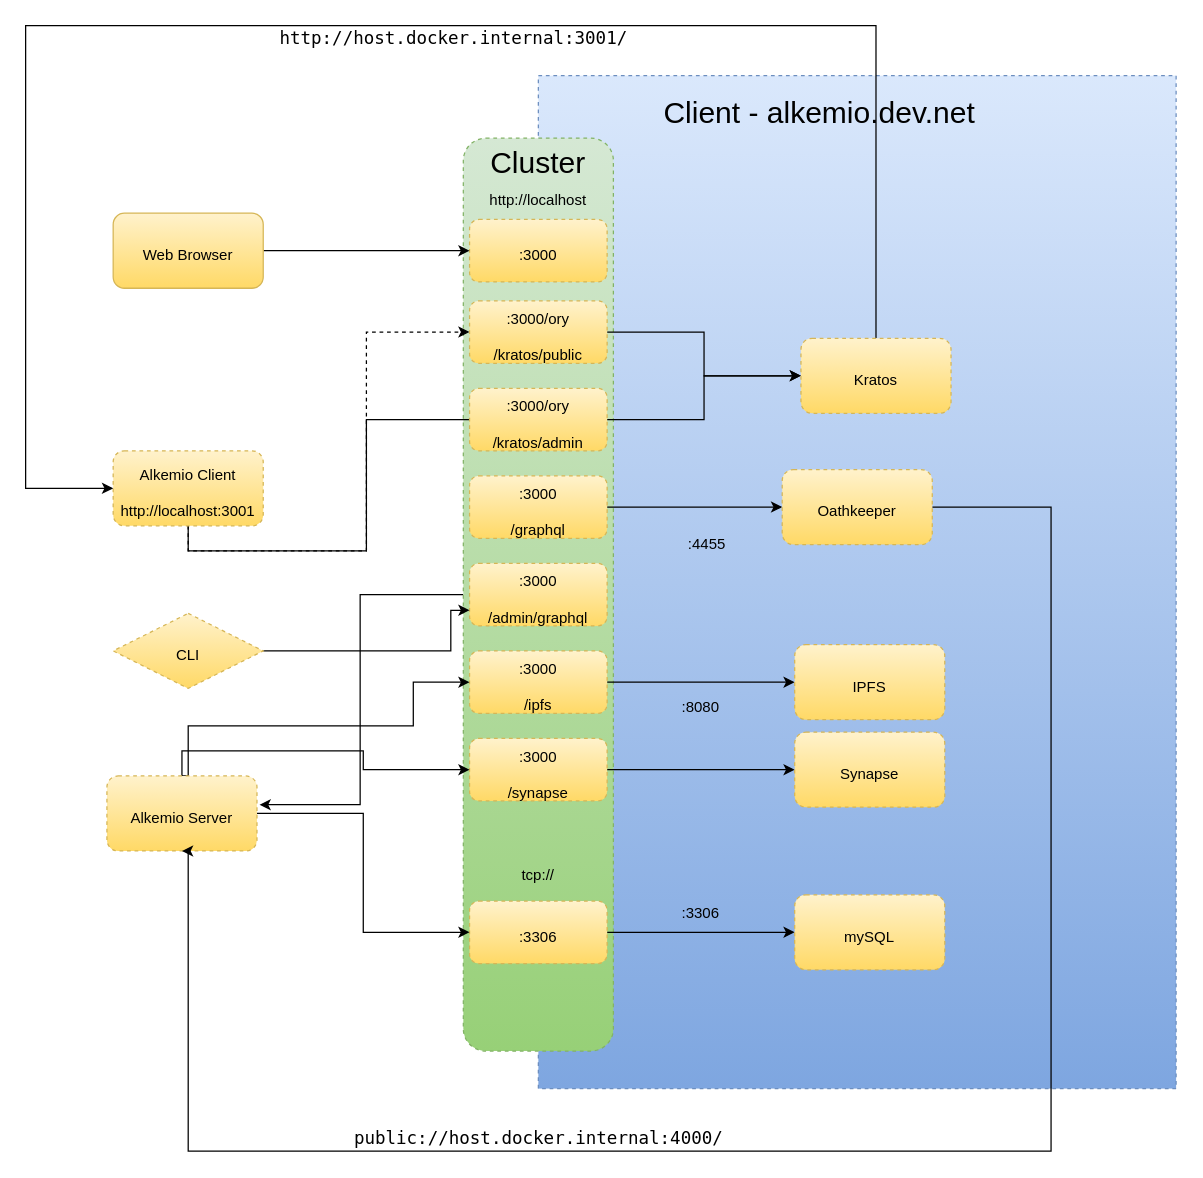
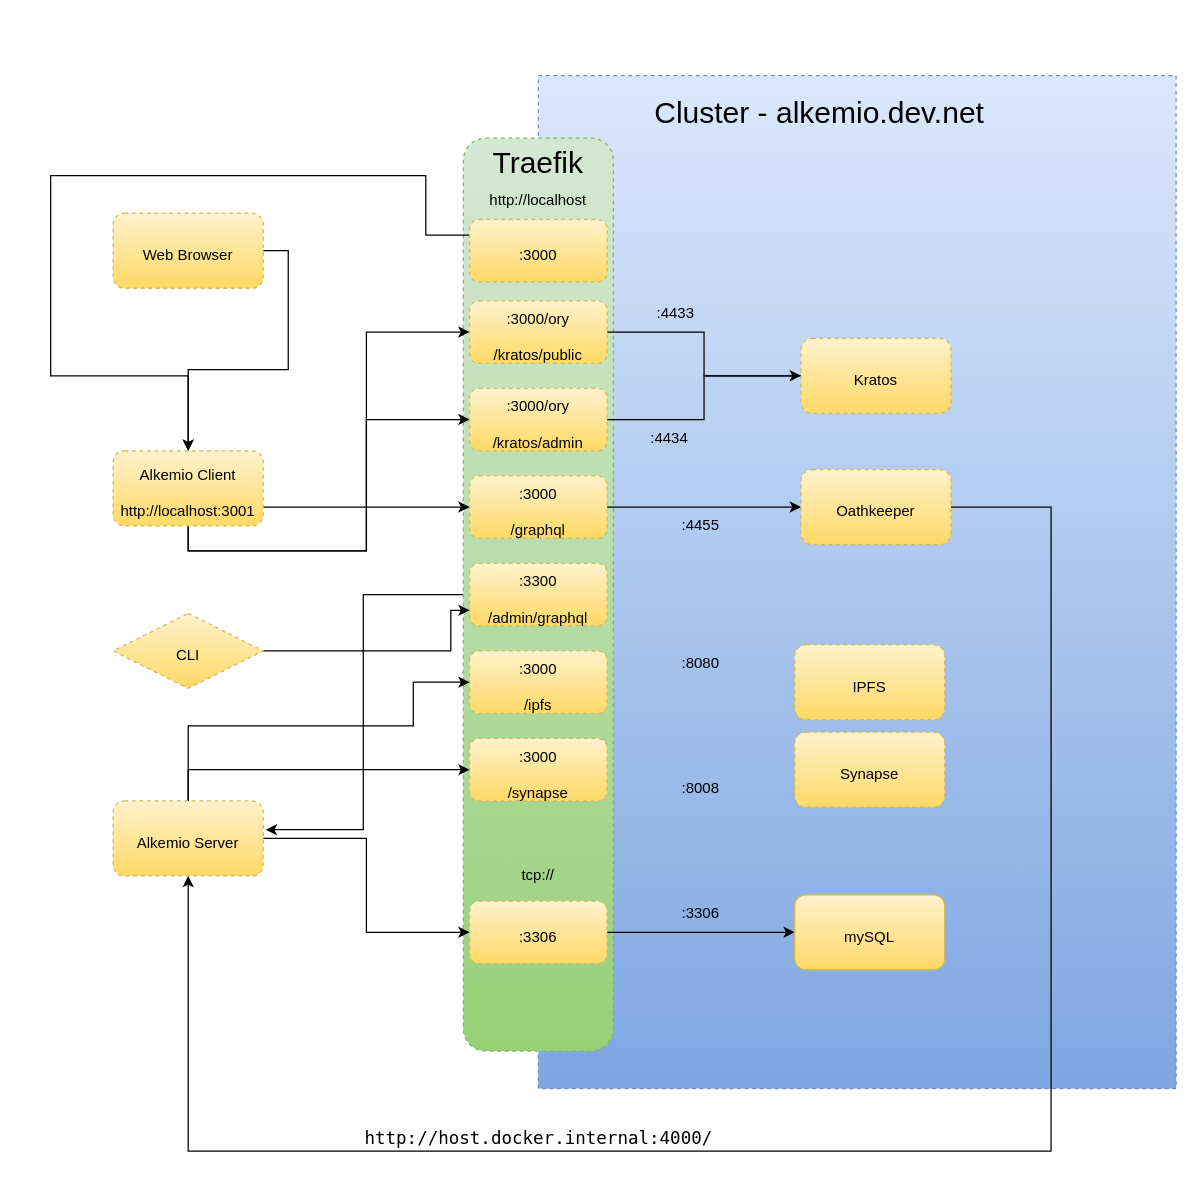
- <mxCell id="39" style="edgeStyle=orthogonalEdgeStyle;rounded=0;orthogonalLoop=1;jettySize=auto;html=1;exitX=0.5;exitY=0;exitDx=0;exitDy=0;entryX=0;entryY=0.5;entryDx=0;entryDy=0;" edge="1" parent="1" source="40" target="12"><mxGeometry relative="1" as="geometry"><Array as="points"><mxPoint x="700" y="20" /><mxPoint x="20" y="20" /><mxPoint x="20" y="390" /></Array></mxGeometry></mxCell>
- <mxCell id="50" value="&lt;div style=&quot;font-family: &amp;#34;droid sans mono&amp;#34; , monospace , monospace , &amp;#34;droid sans fallback&amp;#34; ; font-size: 14px ; line-height: 19px&quot;&gt;&lt;font color=&quot;#000000&quot;&gt;http://host.docker.internal:3001/&lt;/font&gt;&lt;/div&gt;" style="text;html=1;strokeColor=none;fillColor=none;align=center;verticalAlign=middle;whiteSpace=wrap;rounded=0;dashed=1;fontSize=12;fontColor=#FFFFFF;" vertex="1" parent="1"><mxGeometry x="190" y="20" width="345" height="20" as="geometry" /></mxCell>
- <mxCell id="3" value="Client - alkemio.dev.net" style="text;html=1;strokeColor=none;fillColor=none;align=center;verticalAlign=middle;whiteSpace=wrap;rounded=0;dashed=1;fontSize=24;fontColor=#000000;" parent="1" vertex="1"><mxGeometry x="450" y="70" width="410" height="40" as="geometry" /></mxCell>
+ <mxCell id="3" value="Cluster - alkemio.dev.net" style="text;html=1;strokeColor=none;fillColor=none;align=center;verticalAlign=middle;whiteSpace=wrap;rounded=0;dashed=1;fontSize=24;fontColor=#000000;" parent="1" vertex="1"><mxGeometry x="450" y="70" width="410" height="40" as="geometry" /></mxCell>
- <mxCell id="6" value="Cluster" style="text;html=1;strokeColor=none;fillColor=none;align=center;verticalAlign=middle;whiteSpace=wrap;rounded=0;dashed=1;fontSize=24;fontColor=#000000;" parent="1" vertex="1"><mxGeometry x="385" y="110" width="90" height="40" as="geometry" /></mxCell>
+ <mxCell id="6" value="Traefik" style="text;html=1;strokeColor=none;fillColor=none;align=center;verticalAlign=middle;whiteSpace=wrap;rounded=0;dashed=1;fontSize=24;fontColor=#000000;" parent="1" vertex="1"><mxGeometry x="385" y="110" width="90" height="40" as="geometry" /></mxCell>
+ <mxCell id="7" style="edgeStyle=orthogonalEdgeStyle;rounded=0;orthogonalLoop=1;jettySize=auto;html=1;exitX=0;exitY=0.25;exitDx=0;exitDy=0;entryX=0.5;entryY=0;entryDx=0;entryDy=0;" edge="1" parent="1" source="8" target="12"><mxGeometry relative="1" as="geometry"><mxPoint x="50" y="140" as="targetPoint" /><Array as="points"><mxPoint x="340" y="188" /><mxPoint x="340" y="140" /><mxPoint x="40" y="140" /><mxPoint x="40" y="300" /><mxPoint x="150" y="300" /></Array></mxGeometry></mxCell>
- <mxCell id="14" value="&lt;font style=&quot;font-size: 12px&quot; color=&quot;#000000&quot;&gt;Web Browser&lt;br&gt;&lt;/font&gt;" style="rounded=1;whiteSpace=wrap;html=1;dashed=0;fontSize=24;gradientColor=#ffd966;fillColor=#fff2cc;strokeColor=#d6b656;" parent="1" vertex="1"><mxGeometry x="90" y="170" width="120" height="60" as="geometry" /></mxCell>
+ <mxCell id="14" value="&lt;font style=&quot;font-size: 12px&quot; color=&quot;#000000&quot;&gt;Web Browser&lt;br&gt;&lt;/font&gt;" style="rounded=1;whiteSpace=wrap;html=1;dashed=1;fontSize=24;gradientColor=#ffd966;fillColor=#fff2cc;strokeColor=#d6b656;" parent="1" vertex="1"><mxGeometry x="90" y="170" width="120" height="60" as="geometry" /></mxCell>
- <mxCell id="13" style="edgeStyle=orthogonalEdgeStyle;rounded=0;orthogonalLoop=1;jettySize=auto;html=1;exitX=1;exitY=0.5;exitDx=0;exitDy=0;entryX=0;entryY=0.5;entryDx=0;entryDy=0;fontSize=24;fontColor=#000000;" parent="1" source="14" target="8" edge="1"><mxGeometry relative="1" as="geometry" /></mxCell>
+ <mxCell id="13" style="edgeStyle=orthogonalEdgeStyle;rounded=0;orthogonalLoop=1;jettySize=auto;html=1;exitX=1;exitY=0.5;exitDx=0;exitDy=0;fontSize=24;fontColor=#000000;" parent="1" source="14" target="12" edge="1"><mxGeometry relative="1" as="geometry" /></mxCell>
+ <mxCell id="41" value=":4433" style="text;html=1;strokeColor=none;fillColor=none;align=center;verticalAlign=middle;whiteSpace=wrap;rounded=0;dashed=1;fontSize=12;fontColor=#000000;" vertex="1" parent="1"><mxGeometry x="520" y="240" width="40" height="20" as="geometry" /></mxCell>
- <mxCell id="9" style="edgeStyle=orthogonalEdgeStyle;rounded=0;orthogonalLoop=1;jettySize=auto;html=1;exitX=0.5;exitY=1;exitDx=0;exitDy=0;entryX=0;entryY=0.5;entryDx=0;entryDy=0;dashed=1;" edge="1" parent="1" source="12" target="16"><mxGeometry relative="1" as="geometry" /></mxCell>
+ <mxCell id="9" style="edgeStyle=orthogonalEdgeStyle;rounded=0;orthogonalLoop=1;jettySize=auto;html=1;exitX=0.5;exitY=1;exitDx=0;exitDy=0;entryX=0;entryY=0.5;entryDx=0;entryDy=0;" edge="1" parent="1" source="12" target="16"><mxGeometry relative="1" as="geometry" /></mxCell>
- <mxCell id="18" style="edgeStyle=orthogonalEdgeStyle;rounded=0;orthogonalLoop=1;jettySize=auto;html=1;exitX=1;exitY=0.5;exitDx=0;exitDy=0;entryX=0;entryY=0.5;entryDx=0;entryDy=0;" edge="1" parent="1" source="19" target="40"><mxGeometry relative="1" as="geometry" /></mxCell>
+ <mxCell id="18" style="edgeStyle=orthogonalEdgeStyle;rounded=0;orthogonalLoop=1;jettySize=auto;html=1;exitX=1;exitY=0.5;exitDx=0;exitDy=0;entryX=0;entryY=0.5;entryDx=0;entryDy=0;endArrow=none;" edge="1" parent="1" source="19" target="40"><mxGeometry relative="1" as="geometry" /></mxCell>
- <mxCell id="10" style="edgeStyle=orthogonalEdgeStyle;rounded=0;orthogonalLoop=1;jettySize=auto;html=1;exitX=0.5;exitY=1;exitDx=0;exitDy=0;entryX=0;entryY=0.5;entryDx=0;entryDy=0;endArrow=none;" edge="1" parent="1" source="12" target="19"><mxGeometry relative="1" as="geometry" /></mxCell>
+ <mxCell id="10" style="edgeStyle=orthogonalEdgeStyle;rounded=0;orthogonalLoop=1;jettySize=auto;html=1;exitX=0.5;exitY=1;exitDx=0;exitDy=0;entryX=0;entryY=0.5;entryDx=0;entryDy=0;" edge="1" parent="1" source="12" target="19"><mxGeometry relative="1" as="geometry" /></mxCell>
+ <mxCell id="42" value=":4434" style="text;html=1;strokeColor=none;fillColor=none;align=center;verticalAlign=middle;whiteSpace=wrap;rounded=0;dashed=1;fontSize=12;fontColor=#000000;" vertex="1" parent="1"><mxGeometry x="515" y="340" width="40" height="20" as="geometry" /></mxCell>
+ <mxCell id="11" style="edgeStyle=orthogonalEdgeStyle;rounded=0;orthogonalLoop=1;jettySize=auto;html=1;exitX=1;exitY=0.75;exitDx=0;exitDy=0;entryX=0;entryY=0.5;entryDx=0;entryDy=0;" edge="1" parent="1" source="12" target="21"><mxGeometry relative="1" as="geometry" /></mxCell>
- <mxCell id="38" value="&lt;font style=&quot;font-size: 12px&quot; color=&quot;#000000&quot;&gt;Oathkeeper&lt;br&gt;&lt;/font&gt;" style="rounded=1;whiteSpace=wrap;html=1;dashed=1;fontSize=24;gradientColor=#ffd966;fillColor=#fff2cc;strokeColor=#d6b656;" vertex="1" parent="1"><mxGeometry x="625" y="375" width="120" height="60" as="geometry" /></mxCell>
+ <mxCell id="38" value="&lt;font style=&quot;font-size: 12px&quot; color=&quot;#000000&quot;&gt;Oathkeeper&lt;br&gt;&lt;/font&gt;" style="rounded=1;whiteSpace=wrap;html=1;dashed=1;fontSize=24;gradientColor=#ffd966;fillColor=#fff2cc;strokeColor=#d6b656;" vertex="1" parent="1"><mxGeometry x="640" y="375" width="120" height="60" as="geometry" /></mxCell>
- <mxCell id="43" value=":4455" style="text;html=1;strokeColor=none;fillColor=none;align=center;verticalAlign=middle;whiteSpace=wrap;rounded=0;dashed=1;fontSize=12;fontColor=#000000;" vertex="1" parent="1"><mxGeometry x="545" y="425" width="40" height="20" as="geometry" /></mxCell>
+ <mxCell id="43" value=":4455" style="text;html=1;strokeColor=none;fillColor=none;align=center;verticalAlign=middle;whiteSpace=wrap;rounded=0;dashed=1;fontSize=12;fontColor=#000000;" vertex="1" parent="1"><mxGeometry x="540" y="410" width="40" height="20" as="geometry" /></mxCell>
- <mxCell id="22" value="&lt;font color=&quot;#000000&quot; style=&quot;font-size: 12px&quot;&gt;:3000&lt;br&gt;/admin/graphql&lt;br&gt;&lt;/font&gt;" style="rounded=1;whiteSpace=wrap;html=1;dashed=1;fontSize=24;gradientColor=#ffd966;fillColor=#fff2cc;strokeColor=#d6b656;" parent="1" vertex="1"><mxGeometry x="375" y="450" width="110" height="50" as="geometry" /></mxCell>
+ <mxCell id="22" value="&lt;font color=&quot;#000000&quot; style=&quot;font-size: 12px&quot;&gt;:3300&lt;br&gt;/admin/graphql&lt;br&gt;&lt;/font&gt;" style="rounded=1;whiteSpace=wrap;html=1;dashed=1;fontSize=24;gradientColor=#ffd966;fillColor=#fff2cc;strokeColor=#d6b656;" parent="1" vertex="1"><mxGeometry x="375" y="450" width="110" height="50" as="geometry" /></mxCell>
- <mxCell id="23" style="edgeStyle=orthogonalEdgeStyle;rounded=0;orthogonalLoop=1;jettySize=auto;html=1;exitX=1;exitY=0.5;exitDx=0;exitDy=0;entryX=0;entryY=0.5;entryDx=0;entryDy=0;" edge="1" parent="1" source="24" target="31"><mxGeometry relative="1" as="geometry" /></mxCell>
- <mxCell id="46" value=":8080" style="text;html=1;strokeColor=none;fillColor=none;align=center;verticalAlign=middle;whiteSpace=wrap;rounded=0;dashed=1;fontSize=12;fontColor=#000000;" vertex="1" parent="1"><mxGeometry x="540" y="555" width="40" height="20" as="geometry" /></mxCell>
+ <mxCell id="46" value=":8080" style="text;html=1;strokeColor=none;fillColor=none;align=center;verticalAlign=middle;whiteSpace=wrap;rounded=0;dashed=1;fontSize=12;fontColor=#000000;" vertex="1" parent="1"><mxGeometry x="540" y="520" width="40" height="20" as="geometry" /></mxCell>
- <mxCell id="25" style="edgeStyle=orthogonalEdgeStyle;rounded=0;orthogonalLoop=1;jettySize=auto;html=1;exitX=1;exitY=0.5;exitDx=0;exitDy=0;entryX=0;entryY=0.5;entryDx=0;entryDy=0;" edge="1" parent="1" source="26" target="30"><mxGeometry relative="1" as="geometry" /></mxCell>
+ <mxCell id="47" value=":8008" style="text;html=1;strokeColor=none;fillColor=none;align=center;verticalAlign=middle;whiteSpace=wrap;rounded=0;dashed=1;fontSize=12;fontColor=#000000;" vertex="1" parent="1"><mxGeometry x="540" y="620" width="40" height="20" as="geometry" /></mxCell>
- <mxCell id="35" value="&lt;font style=&quot;font-size: 12px&quot; color=&quot;#000000&quot;&gt;Alkemio Server&lt;br&gt;&lt;/font&gt;" style="rounded=1;whiteSpace=wrap;html=1;dashed=1;fontSize=24;gradientColor=#ffd966;fillColor=#fff2cc;strokeColor=#d6b656;" vertex="1" parent="1"><mxGeometry x="85" y="620" width="120" height="60" as="geometry" /></mxCell>
+ <mxCell id="35" value="&lt;font style=&quot;font-size: 12px&quot; color=&quot;#000000&quot;&gt;Alkemio Server&lt;br&gt;&lt;/font&gt;" style="rounded=1;whiteSpace=wrap;html=1;dashed=1;fontSize=24;gradientColor=#ffd966;fillColor=#fff2cc;strokeColor=#d6b656;" vertex="1" parent="1"><mxGeometry x="90" y="640" width="120" height="60" as="geometry" /></mxCell>
- <mxCell id="36" value="&lt;font style=&quot;font-size: 12px&quot; color=&quot;#000000&quot;&gt;mySQL&lt;br&gt;&lt;/font&gt;" style="rounded=1;whiteSpace=wrap;html=1;dashed=1;fontSize=24;gradientColor=#ffd966;fillColor=#fff2cc;strokeColor=#d6b656;" vertex="1" parent="1"><mxGeometry x="635" y="715" width="120" height="60" as="geometry" /></mxCell>
+ <mxCell id="36" value="&lt;font style=&quot;font-size: 12px&quot; color=&quot;#000000&quot;&gt;mySQL&lt;br&gt;&lt;/font&gt;" style="rounded=1;whiteSpace=wrap;html=1;dashed=0;fontSize=24;gradientColor=#ffd966;fillColor=#fff2cc;strokeColor=#d6b656;" vertex="1" parent="1"><mxGeometry x="635" y="715" width="120" height="60" as="geometry" /></mxCell>
- <mxCell id="49" value="&lt;div style=&quot;font-family: &amp;#34;droid sans mono&amp;#34; , monospace , monospace , &amp;#34;droid sans fallback&amp;#34; ; font-size: 14px ; line-height: 19px&quot;&gt;&lt;font color=&quot;#000000&quot;&gt;public://host.docker.internal:4000/&lt;/font&gt;&lt;/div&gt;" style="text;html=1;strokeColor=none;fillColor=none;align=center;verticalAlign=middle;whiteSpace=wrap;rounded=0;dashed=1;fontSize=12;fontColor=#FFFFFF;" vertex="1" parent="1"><mxGeometry x="257.5" y="900" width="345" height="20" as="geometry" /></mxCell>
+ <mxCell id="49" value="&lt;div style=&quot;font-family: &amp;#34;droid sans mono&amp;#34; , monospace , monospace , &amp;#34;droid sans fallback&amp;#34; ; font-size: 14px ; line-height: 19px&quot;&gt;&lt;font color=&quot;#000000&quot;&gt;http://host.docker.internal:4000/&lt;/font&gt;&lt;/div&gt;" style="text;html=1;strokeColor=none;fillColor=none;align=center;verticalAlign=middle;whiteSpace=wrap;rounded=0;dashed=1;fontSize=12;fontColor=#FFFFFF;" vertex="1" parent="1"><mxGeometry x="257.5" y="900" width="345" height="20" as="geometry" /></mxCell>
